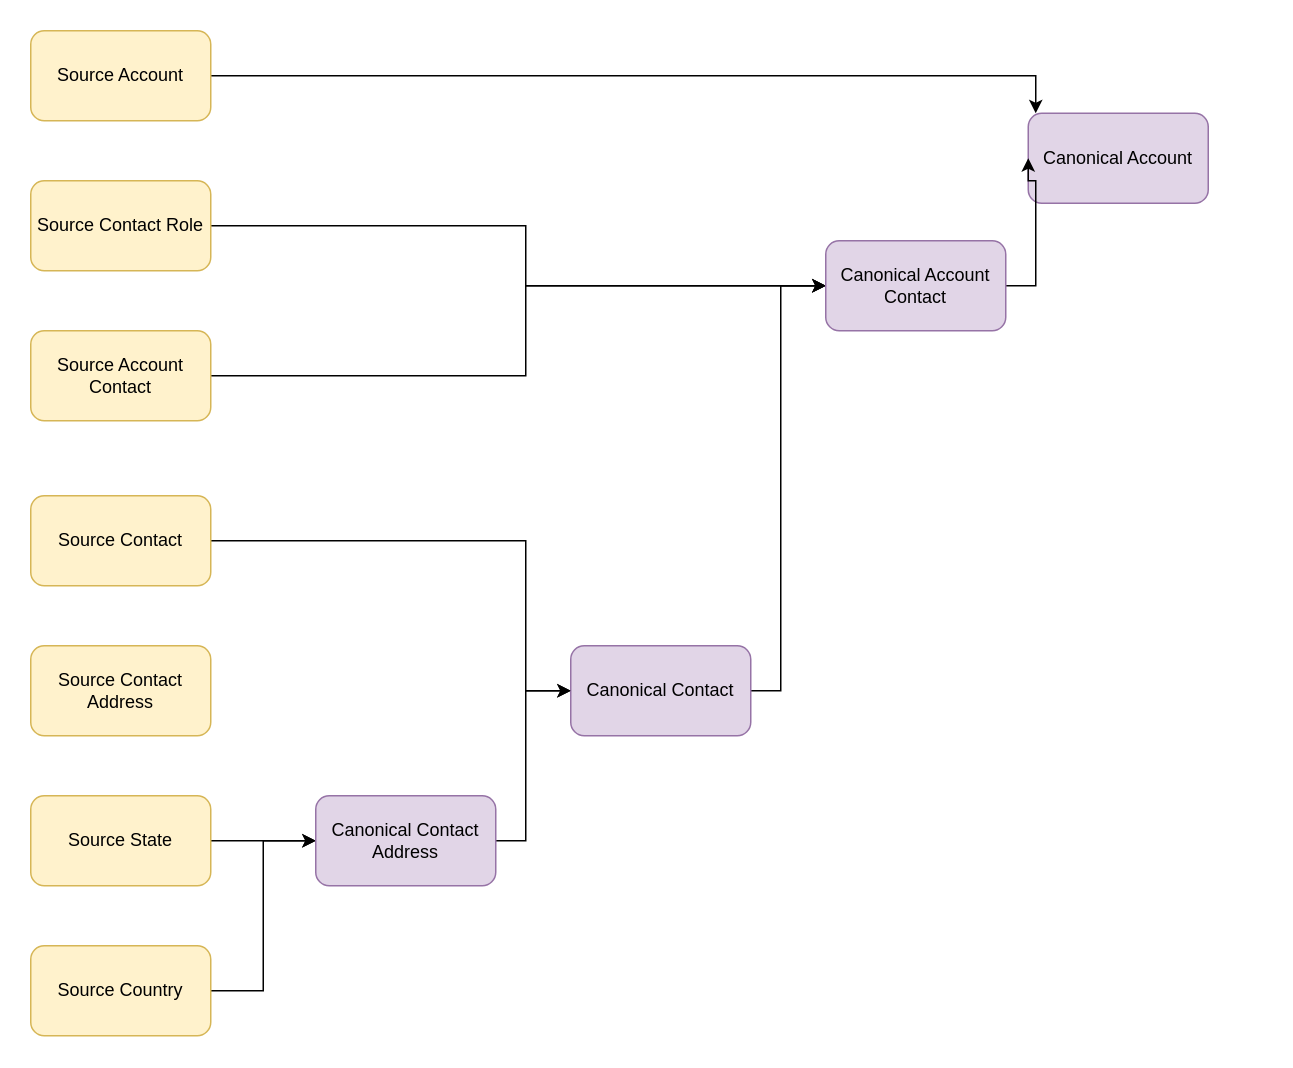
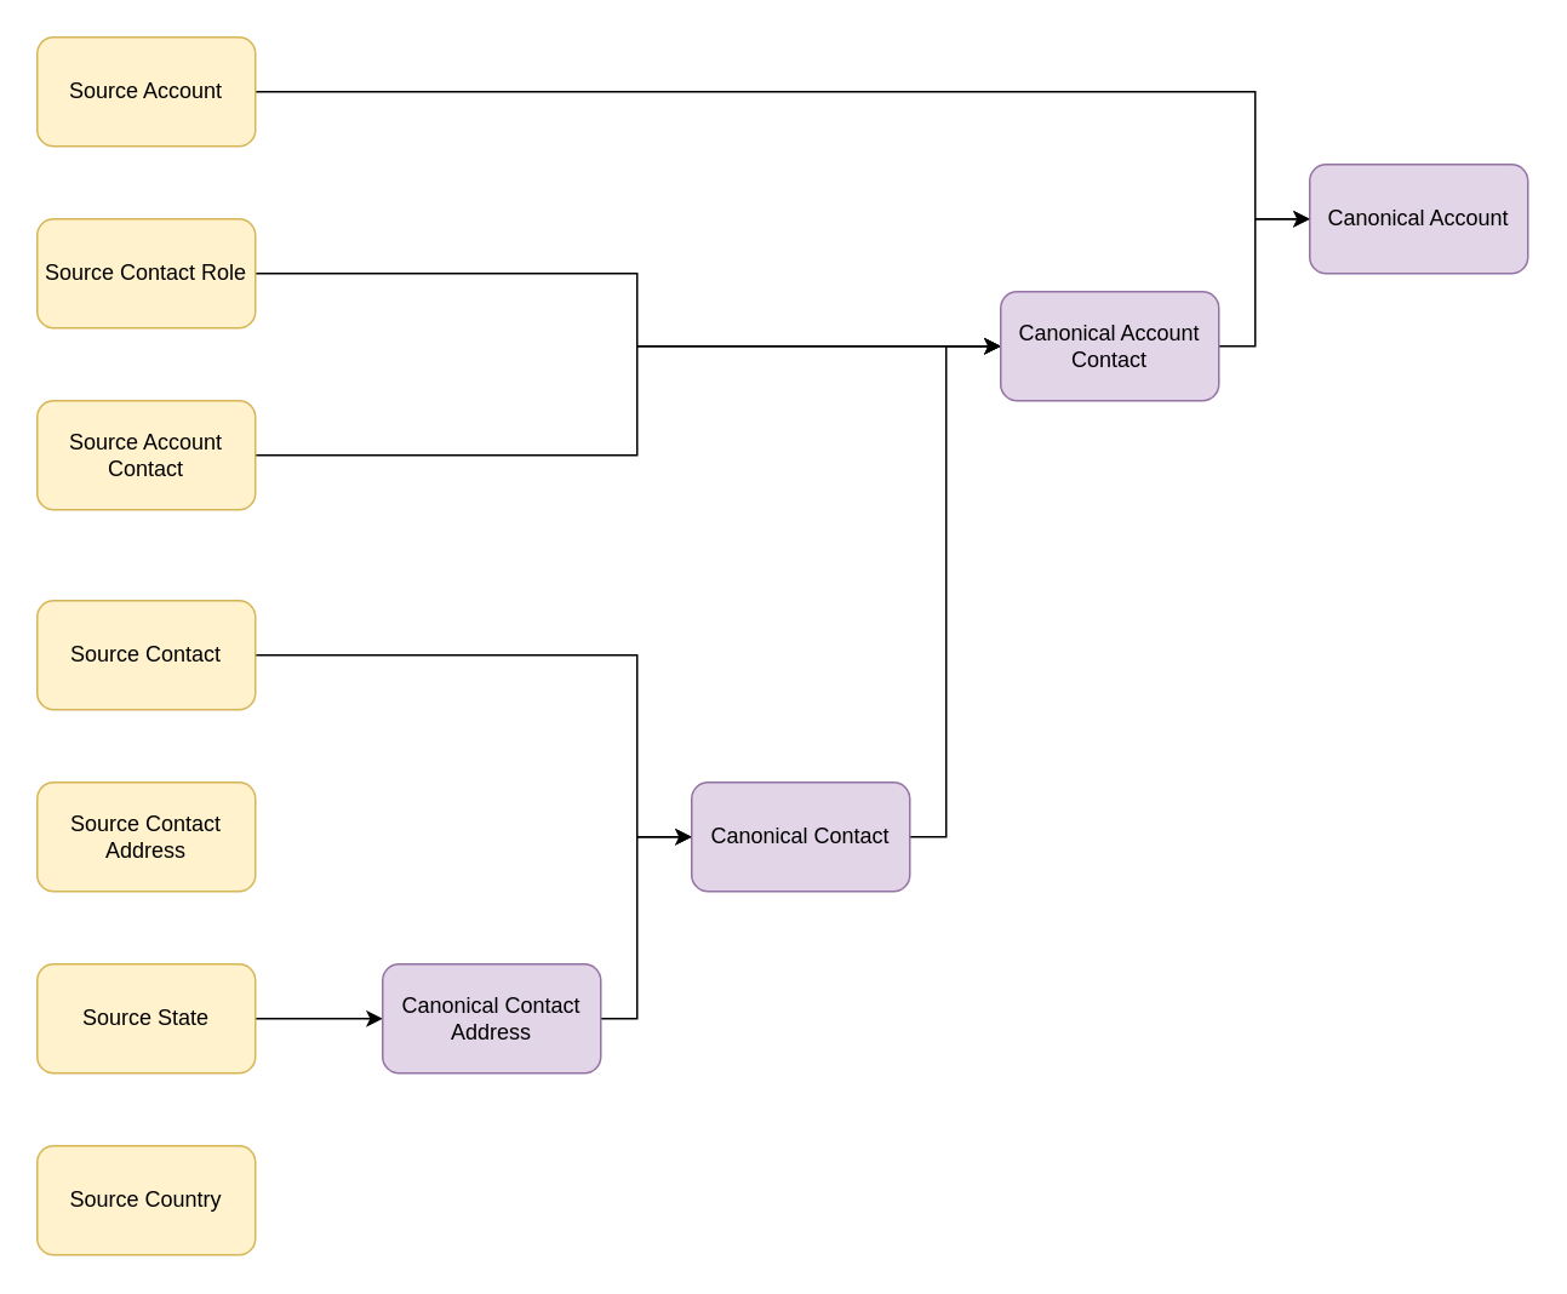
- <mxCell id="7" value="Canonical Account" style="rounded=1;whiteSpace=wrap;html=1;fillColor=#e1d5e7;strokeColor=#9673a6;" parent="1" vertex="1"><mxGeometry x="685" y="75" width="120" height="60" as="geometry" /></mxCell>
+ <mxCell id="7" value="Canonical Account" style="rounded=1;whiteSpace=wrap;html=1;fillColor=#e1d5e7;strokeColor=#9673a6;" parent="1" vertex="1"><mxGeometry x="720" y="90" width="120" height="60" as="geometry" /></mxCell>
- <mxCell id="16" style="edgeStyle=orthogonalEdgeStyle;rounded=0;orthogonalLoop=1;jettySize=auto;html=1;exitX=1;exitY=0.5;exitDx=0;exitDy=0;entryX=0;entryY=0.5;entryDx=0;entryDy=0;" edge="1" parent="1" source="17" target="20"><mxGeometry relative="1" as="geometry" /></mxCell>
